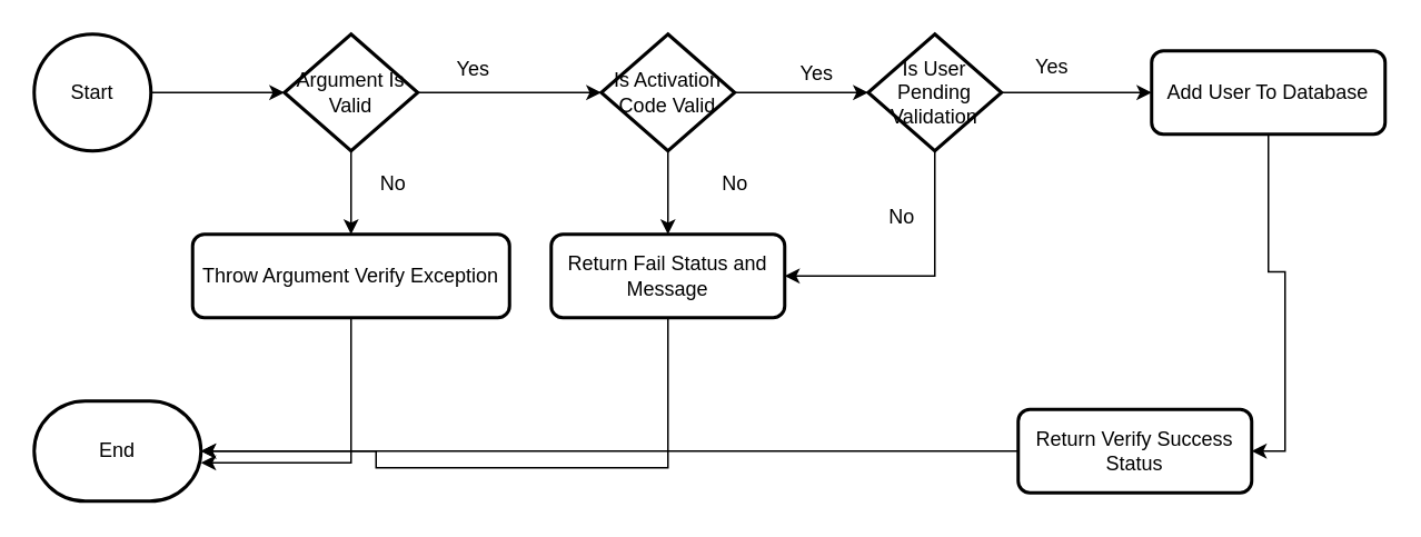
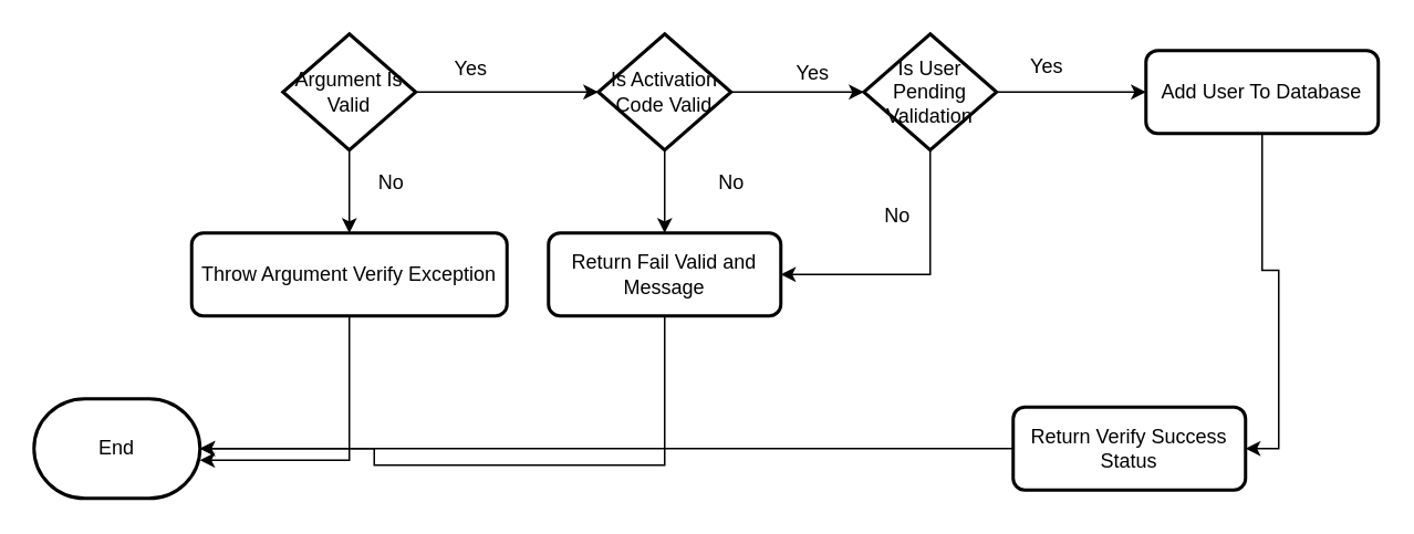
- <mxCell id="3" value="Start" style="strokeWidth=2;html=1;shape=mxgraph.flowchart.start_2;whiteSpace=wrap;" vertex="1" parent="1"><mxGeometry x="20" y="20" width="70" height="70" as="geometry" /></mxCell>
- <mxCell id="2" value="" style="edgeStyle=orthogonalEdgeStyle;rounded=0;orthogonalLoop=1;jettySize=auto;html=1;" edge="1" parent="1" source="3" target="6"><mxGeometry relative="1" as="geometry" /></mxCell>
- <mxCell id="17" value="Return Fail Status and Message" style="rounded=1;whiteSpace=wrap;html=1;absoluteArcSize=1;arcSize=14;strokeWidth=2;" vertex="1" parent="1"><mxGeometry x="330" y="140" width="140" height="50" as="geometry" /></mxCell>
+ <mxCell id="17" value="Return Fail Valid and Message" style="rounded=1;whiteSpace=wrap;html=1;absoluteArcSize=1;arcSize=14;strokeWidth=2;" vertex="1" parent="1"><mxGeometry x="330" y="140" width="140" height="50" as="geometry" /></mxCell>
